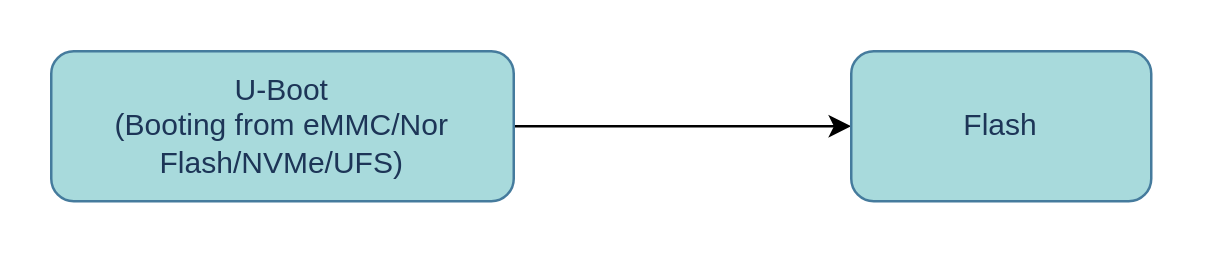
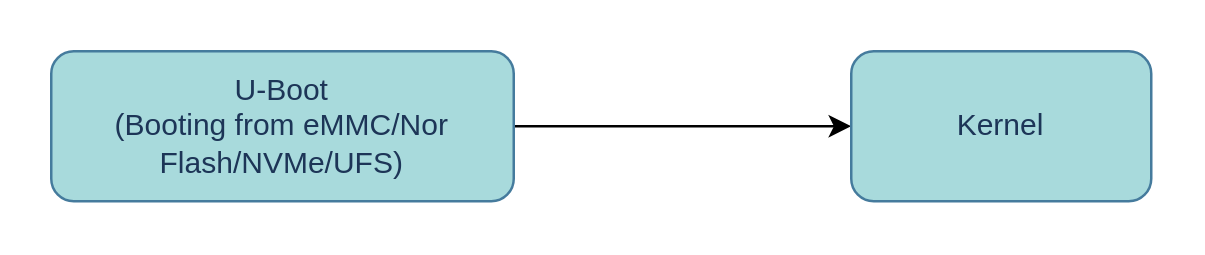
- <mxCell id="4" value="Flash" style="whiteSpace=wrap;html=1;rounded=1;fillColor=#A8DADC;strokeColor=#457B9D;fontColor=#1D3557;" parent="1" vertex="1"><mxGeometry x="340" y="20" width="120" height="60" as="geometry" /></mxCell>
+ <mxCell id="4" value="Kernel" style="whiteSpace=wrap;html=1;rounded=1;fillColor=#A8DADC;strokeColor=#457B9D;fontColor=#1D3557;" parent="1" vertex="1"><mxGeometry x="340" y="20" width="120" height="60" as="geometry" /></mxCell>
